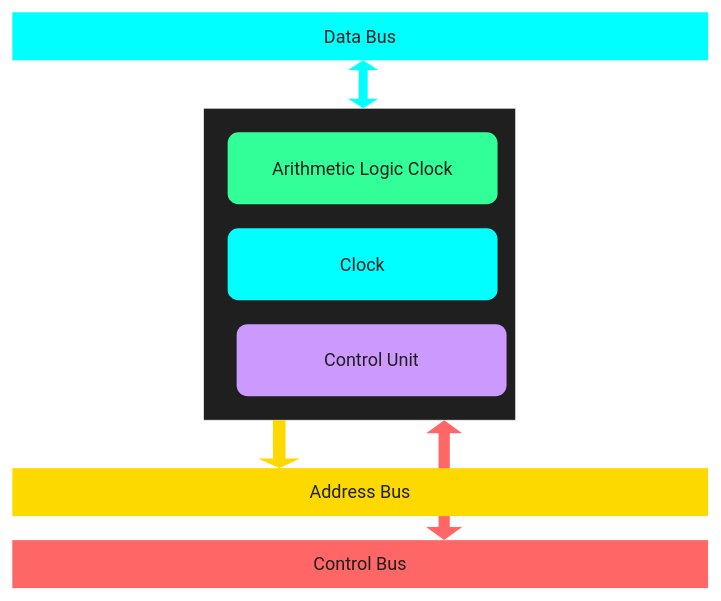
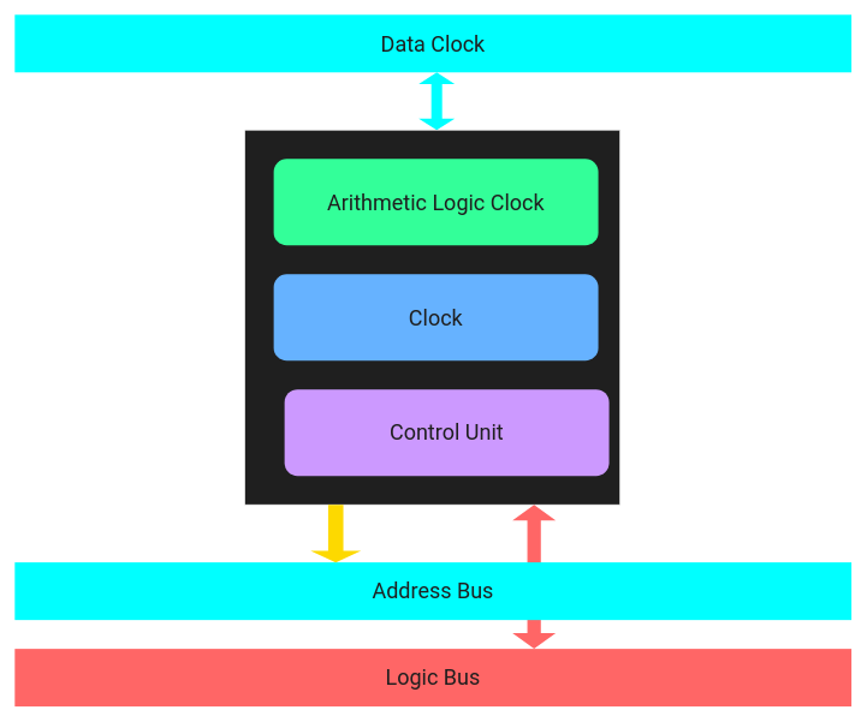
- <mxCell id="9" value="&lt;font data-font-src=&quot;https://fonts.googleapis.com/css?family=Roboto&quot; style=&quot;font-size: 30px;&quot;&gt;Data Bus&lt;/font&gt;" style="rounded=0;whiteSpace=wrap;html=1;strokeColor=none;fillColor=#00FFFF;fontColor=#1F1F1F;fontFamily=Roboto;fontSource=https%3A%2F%2Ffonts.googleapis.com%2Fcss%3Ffamily%3DRoboto;fontSize=30;" parent="1" vertex="1"><mxGeometry y="20" width="1160" height="80" as="geometry" x="20" /></mxCell>
+ <mxCell id="9" value="&lt;font data-font-src=&quot;https://fonts.googleapis.com/css?family=Roboto&quot; style=&quot;font-size: 30px;&quot;&gt;Data Clock&lt;/font&gt;" style="rounded=0;whiteSpace=wrap;html=1;strokeColor=none;fillColor=#00FFFF;fontColor=#1F1F1F;fontFamily=Roboto;fontSource=https%3A%2F%2Ffonts.googleapis.com%2Fcss%3Ffamily%3DRoboto;fontSize=30;" parent="1" vertex="1"><mxGeometry y="20" width="1160" height="80" as="geometry" x="20" /></mxCell>
- <mxCell id="4" value="Clock" style="rounded=1;whiteSpace=wrap;html=1;fontSize=30;fontFamily=Roboto;fontSource=https%3A%2F%2Ffonts.googleapis.com%2Fcss%3Ffamily%3DRoboto;fontColor=#1F1F1F;fillColor=#00ffff;strokeColor=none;" parent="1" vertex="1"><mxGeometry x="379" y="380" width="450" height="120" as="geometry" /></mxCell>
+ <mxCell id="4" value="Clock" style="rounded=1;whiteSpace=wrap;html=1;fontSize=30;fontFamily=Roboto;fontSource=https%3A%2F%2Ffonts.googleapis.com%2Fcss%3Ffamily%3DRoboto;fontColor=#1F1F1F;fillColor=#66B2FF;strokeColor=none;" parent="1" vertex="1"><mxGeometry x="379" y="380" width="450" height="120" as="geometry" /></mxCell>
- <mxCell id="7" value="&lt;font face=&quot;Roboto&quot; data-font-src=&quot;https://fonts.googleapis.com/css?family=Roboto&quot; style=&quot;font-size: 30px&quot;&gt;Address&amp;nbsp;Bus&lt;/font&gt;" style="rounded=0;whiteSpace=wrap;html=1;strokeColor=none;fillColor=#fdd900;fontColor=#1F1F1F;" parent="1" vertex="1"><mxGeometry y="780" width="1160" height="80" as="geometry" x="20" /></mxCell>
+ <mxCell id="7" value="&lt;font face=&quot;Roboto&quot; data-font-src=&quot;https://fonts.googleapis.com/css?family=Roboto&quot; style=&quot;font-size: 30px&quot;&gt;Address&amp;nbsp;Bus&lt;/font&gt;" style="rounded=0;whiteSpace=wrap;html=1;strokeColor=none;fillColor=#00ffff;fontColor=#1F1F1F;" parent="1" vertex="1"><mxGeometry y="780" width="1160" height="80" as="geometry" x="20" /></mxCell>
- <mxCell id="8" value="&lt;font data-font-src=&quot;https://fonts.googleapis.com/css?family=Roboto&quot; style=&quot;font-size: 30px;&quot;&gt;Control Bus&lt;/font&gt;" style="rounded=0;whiteSpace=wrap;html=1;strokeColor=none;fillColor=#FF6666;fontColor=#1F1F1F;fontFamily=Roboto;fontSource=https%3A%2F%2Ffonts.googleapis.com%2Fcss%3Ffamily%3DRoboto;fontSize=30;" parent="1" vertex="1"><mxGeometry y="900" width="1160" height="80" as="geometry" x="20" /></mxCell>
+ <mxCell id="8" value="&lt;font data-font-src=&quot;https://fonts.googleapis.com/css?family=Roboto&quot; style=&quot;font-size: 30px;&quot;&gt;Logic Bus&lt;/font&gt;" style="rounded=0;whiteSpace=wrap;html=1;strokeColor=none;fillColor=#FF6666;fontColor=#1F1F1F;fontFamily=Roboto;fontSource=https%3A%2F%2Ffonts.googleapis.com%2Fcss%3Ffamily%3DRoboto;fontSize=30;" parent="1" vertex="1"><mxGeometry y="900" width="1160" height="80" as="geometry" x="20" /></mxCell>
